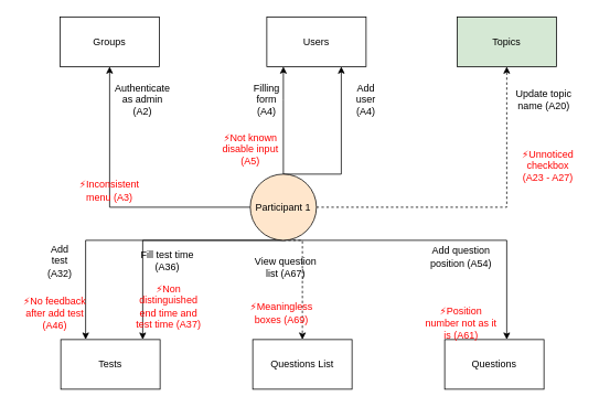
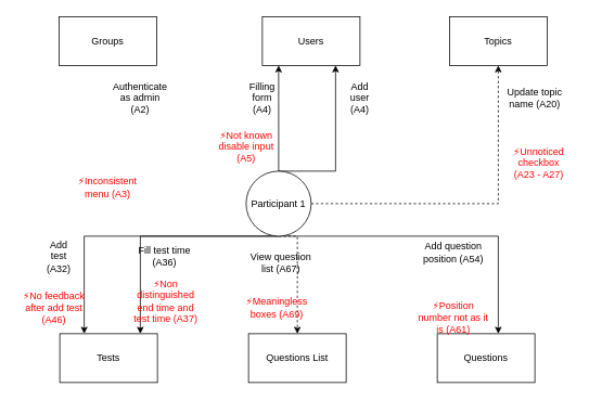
- <mxCell id="13" value="Topics" style="rounded=0;whiteSpace=wrap;html=1;fillColor=#d5e8d4;" vertex="1" parent="1"><mxGeometry x="552" y="20" width="120" height="60" as="geometry" /></mxCell>
+ <mxCell id="13" value="Topics" style="rounded=0;whiteSpace=wrap;html=1;" vertex="1" parent="1"><mxGeometry x="552" y="20" width="120" height="60" as="geometry" /></mxCell>
- <mxCell id="2" style="edgeStyle=orthogonalEdgeStyle;rounded=0;orthogonalLoop=1;jettySize=auto;html=1;exitX=0;exitY=0.5;exitDx=0;exitDy=0;" edge="1" parent="1" source="10" target="11"><mxGeometry relative="1" as="geometry" /></mxCell>
- <mxCell id="10" value="Participant 1" style="ellipse;whiteSpace=wrap;html=1;aspect=fixed;fillColor=#ffe6cc;" vertex="1" parent="1"><mxGeometry x="302" y="210" width="80" height="80" as="geometry" /></mxCell>
+ <mxCell id="10" value="Participant 1" style="ellipse;whiteSpace=wrap;html=1;aspect=fixed;" vertex="1" parent="1"><mxGeometry x="302" y="210" width="80" height="80" as="geometry" /></mxCell>
